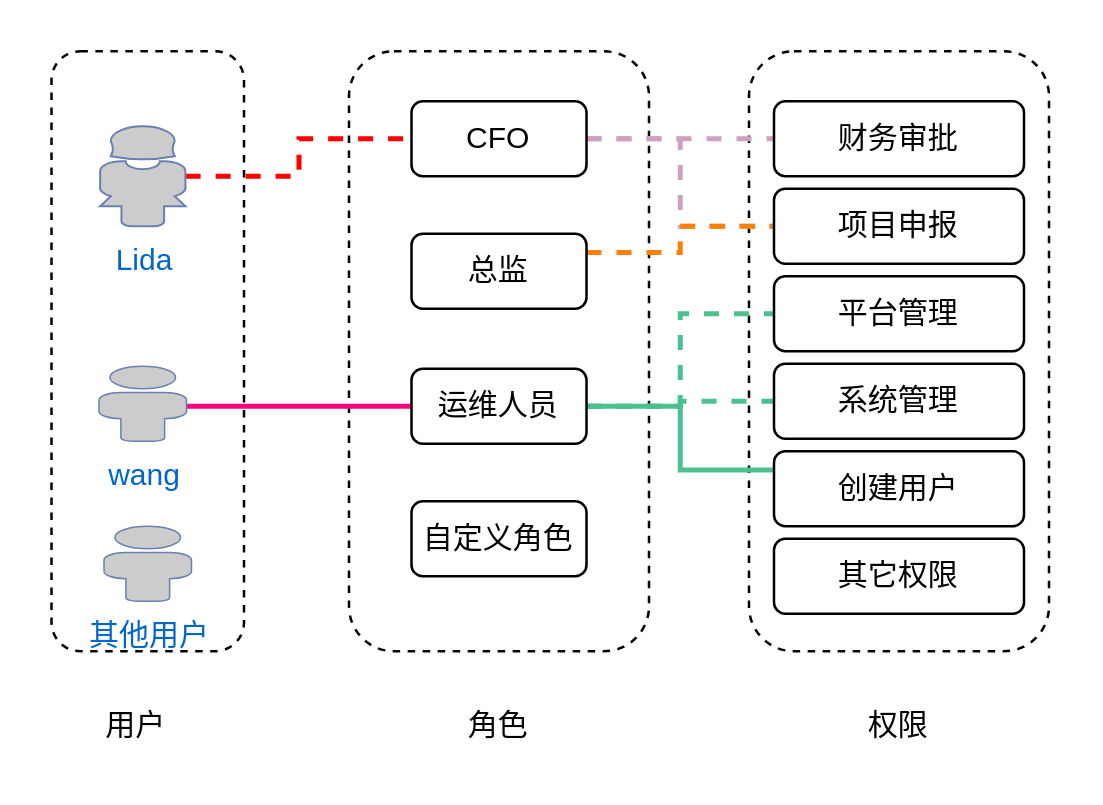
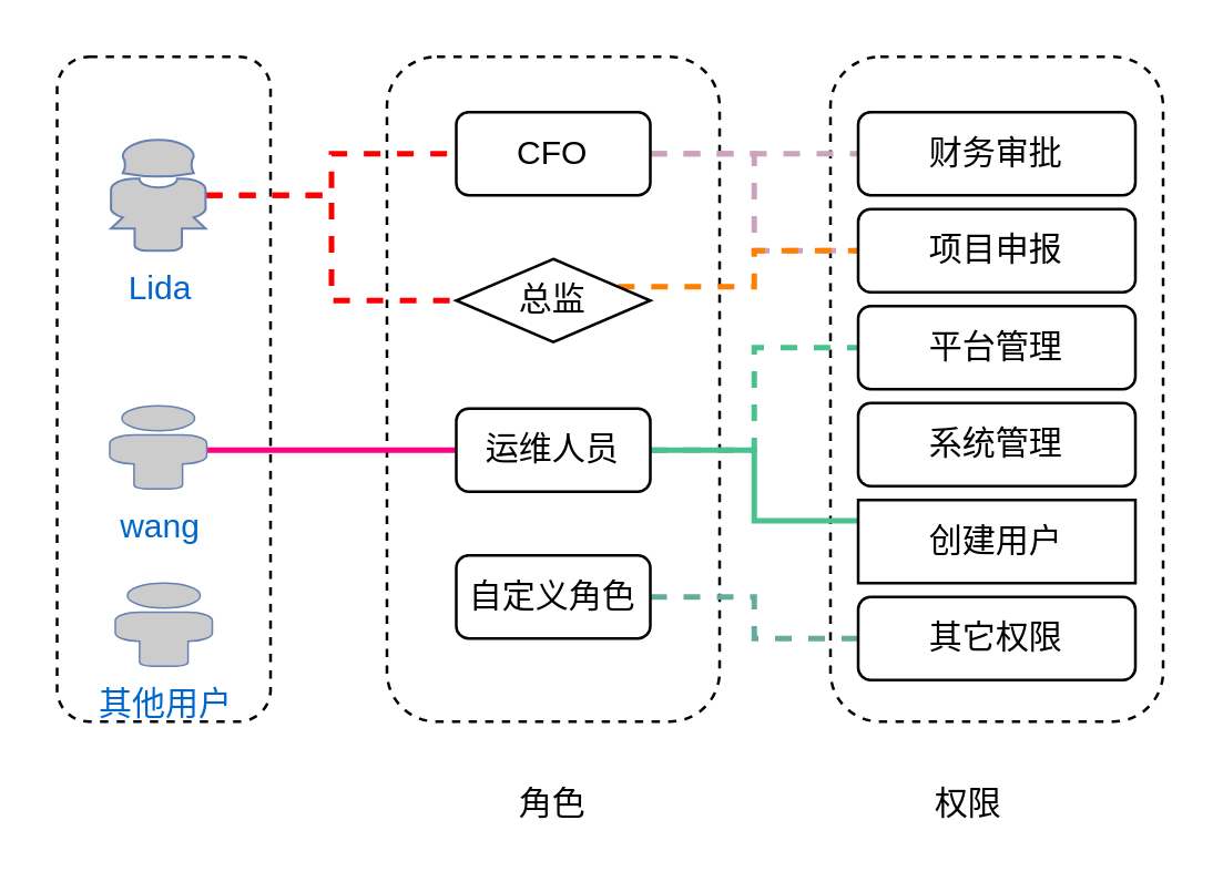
+ <mxCell id="6" style="edgeStyle=orthogonalEdgeStyle;rounded=0;orthogonalLoop=1;jettySize=auto;html=1;exitX=0.99;exitY=0.5;exitDx=0;exitDy=0;exitPerimeter=0;entryX=0;entryY=0.5;entryDx=0;entryDy=0;dashed=1;endArrow=none;endFill=0;strokeColor=#FF0000;strokeWidth=2;" edge="1" parent="1" source="7" target="14"><mxGeometry relative="1" as="geometry" /></mxCell>
- <mxCell id="14" value="总监" style="rounded=1;whiteSpace=wrap;html=1;" vertex="1" parent="1"><mxGeometry x="164" y="93" width="70" height="30" as="geometry" /></mxCell>
+ <mxCell id="14" value="总监" style="rhombus;whiteSpace=wrap;html=1;" vertex="1" parent="1"><mxGeometry x="164" y="93" width="70" height="30" as="geometry" /></mxCell>
- <mxCell id="16" style="edgeStyle=orthogonalEdgeStyle;rounded=0;orthogonalLoop=1;jettySize=auto;html=1;exitX=1;exitY=0.5;exitDx=0;exitDy=0;entryX=0;entryY=0.5;entryDx=0;entryDy=0;dashed=1;endArrow=none;endFill=0;strokeColor=#4AC18E;strokeWidth=2;" edge="1" parent="1" source="18" target="24"><mxGeometry relative="1" as="geometry" /></mxCell>
- <mxCell id="25" value="创建用户" style="rounded=1;whiteSpace=wrap;html=1;" vertex="1" parent="1"><mxGeometry x="309" y="180" width="100" height="30" as="geometry" /></mxCell>
+ <mxCell id="25" value="创建用户" style="whiteSpace=wrap;html=1;rounded=0;" vertex="1" parent="1"><mxGeometry x="309" y="180" width="100" height="30" as="geometry" /></mxCell>
+ <mxCell id="19" style="edgeStyle=orthogonalEdgeStyle;rounded=0;orthogonalLoop=1;jettySize=auto;html=1;exitX=1;exitY=0.5;exitDx=0;exitDy=0;dashed=1;endArrow=none;endFill=0;strokeColor=#67AB9F;strokeWidth=2;" edge="1" parent="1" source="20" target="26"><mxGeometry relative="1" as="geometry" /></mxCell>
- <mxCell id="27" value="用户" style="text;html=1;strokeColor=none;fillColor=none;align=center;verticalAlign=middle;whiteSpace=wrap;rounded=0;dashed=1;" vertex="1" parent="1"><mxGeometry x="34" y="280" width="40" height="20" as="geometry" /></mxCell>
- <mxCell id="29" value="权限" style="text;html=1;strokeColor=none;fillColor=none;align=center;verticalAlign=middle;whiteSpace=wrap;rounded=0;dashed=1;" vertex="1" parent="1"><mxGeometry x="339" y="280" width="40" height="20" as="geometry" /></mxCell>
+ <mxCell id="29" value="权限" style="text;html=1;strokeColor=none;fillColor=none;align=center;verticalAlign=middle;whiteSpace=wrap;rounded=0;dashed=1;" vertex="1" parent="1"><mxGeometry x="329" y="280" width="40" height="20" as="geometry" /></mxCell>
